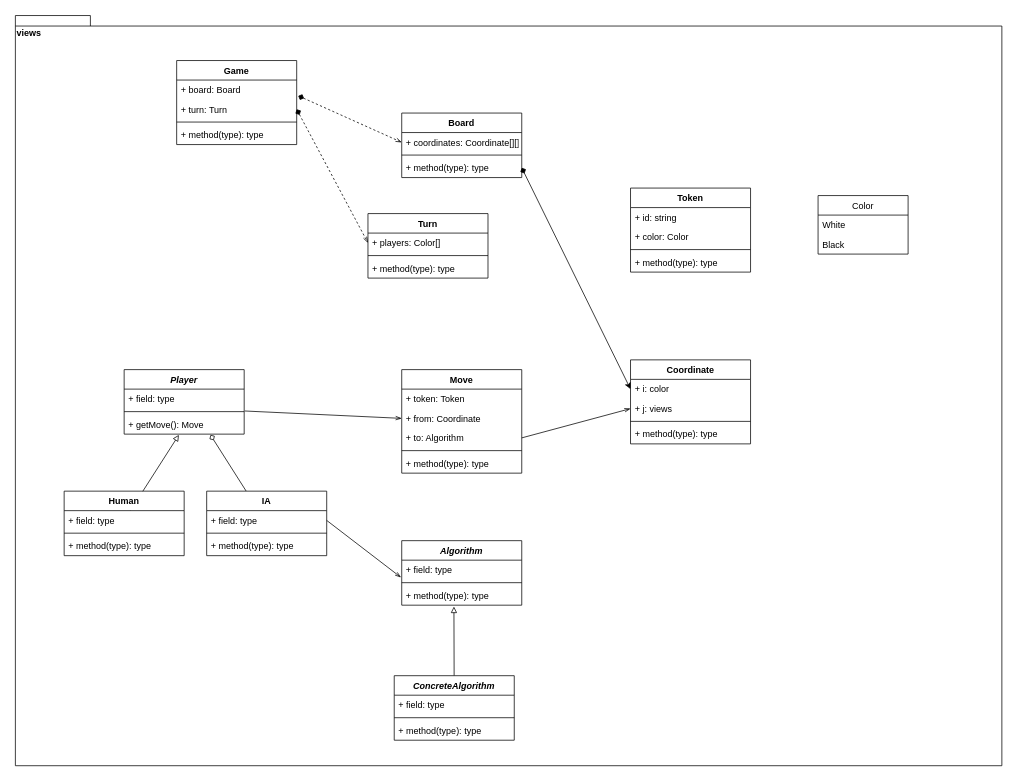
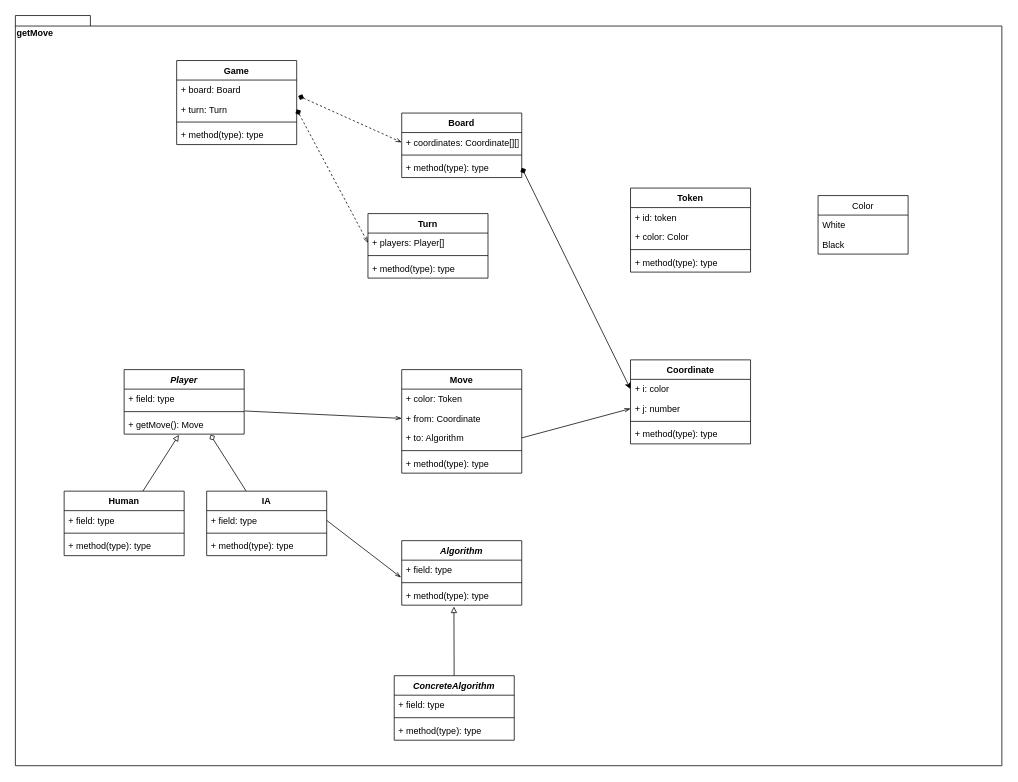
- <mxCell id="2" value="views" style="shape=folder;fontStyle=1;spacingTop=10;tabWidth=40;tabHeight=14;tabPosition=left;html=1;verticalAlign=top;align=left;" parent="1" vertex="1"><mxGeometry x="20" y="20" width="1315" height="1000" as="geometry" /></mxCell>
+ <mxCell id="2" value="getMove" style="shape=folder;fontStyle=1;spacingTop=10;tabWidth=40;tabHeight=14;tabPosition=left;html=1;verticalAlign=top;align=left;" parent="1" vertex="1"><mxGeometry x="20" y="20" width="1315" height="1000" as="geometry" /></mxCell>
- <mxCell id="14" value="+ id: string" style="text;strokeColor=none;fillColor=none;align=left;verticalAlign=top;spacingLeft=4;spacingRight=4;overflow=hidden;rotatable=0;points=[[0,0.5],[1,0.5]];portConstraint=eastwest;" parent="13" vertex="1"><mxGeometry y="26" width="160" height="26" as="geometry" /></mxCell>
+ <mxCell id="14" value="+ id: token" style="text;strokeColor=none;fillColor=none;align=left;verticalAlign=top;spacingLeft=4;spacingRight=4;overflow=hidden;rotatable=0;points=[[0,0.5],[1,0.5]];portConstraint=eastwest;" parent="13" vertex="1"><mxGeometry y="26" width="160" height="26" as="geometry" /></mxCell>
- <mxCell id="48" value="+ players: Color[]" style="text;strokeColor=none;fillColor=none;align=left;verticalAlign=top;spacingLeft=4;spacingRight=4;overflow=hidden;rotatable=0;points=[[0,0.5],[1,0.5]];portConstraint=eastwest;" parent="47" vertex="1"><mxGeometry y="26" width="160" height="26" as="geometry" /></mxCell>
+ <mxCell id="48" value="+ players: Player[]" style="text;strokeColor=none;fillColor=none;align=left;verticalAlign=top;spacingLeft=4;spacingRight=4;overflow=hidden;rotatable=0;points=[[0,0.5],[1,0.5]];portConstraint=eastwest;" parent="47" vertex="1"><mxGeometry y="26" width="160" height="26" as="geometry" /></mxCell>
- <mxCell id="33" value="+ token: Token&#10;" style="text;strokeColor=none;fillColor=none;align=left;verticalAlign=top;spacingLeft=4;spacingRight=4;overflow=hidden;rotatable=0;points=[[0,0.5],[1,0.5]];portConstraint=eastwest;" parent="32" vertex="1"><mxGeometry y="26" width="160" height="26" as="geometry" /></mxCell>
+ <mxCell id="33" value="+ color: Token&#10;" style="text;strokeColor=none;fillColor=none;align=left;verticalAlign=top;spacingLeft=4;spacingRight=4;overflow=hidden;rotatable=0;points=[[0,0.5],[1,0.5]];portConstraint=eastwest;" parent="32" vertex="1"><mxGeometry y="26" width="160" height="26" as="geometry" /></mxCell>
- <mxCell id="40" value="+ j: views&#10;" style="text;strokeColor=none;fillColor=none;align=left;verticalAlign=top;spacingLeft=4;spacingRight=4;overflow=hidden;rotatable=0;points=[[0,0.5],[1,0.5]];portConstraint=eastwest;" parent="38" vertex="1"><mxGeometry y="52" width="160" height="26" as="geometry" /></mxCell>
+ <mxCell id="40" value="+ j: number&#10;" style="text;strokeColor=none;fillColor=none;align=left;verticalAlign=top;spacingLeft=4;spacingRight=4;overflow=hidden;rotatable=0;points=[[0,0.5],[1,0.5]];portConstraint=eastwest;" parent="38" vertex="1"><mxGeometry y="52" width="160" height="26" as="geometry" /></mxCell>
